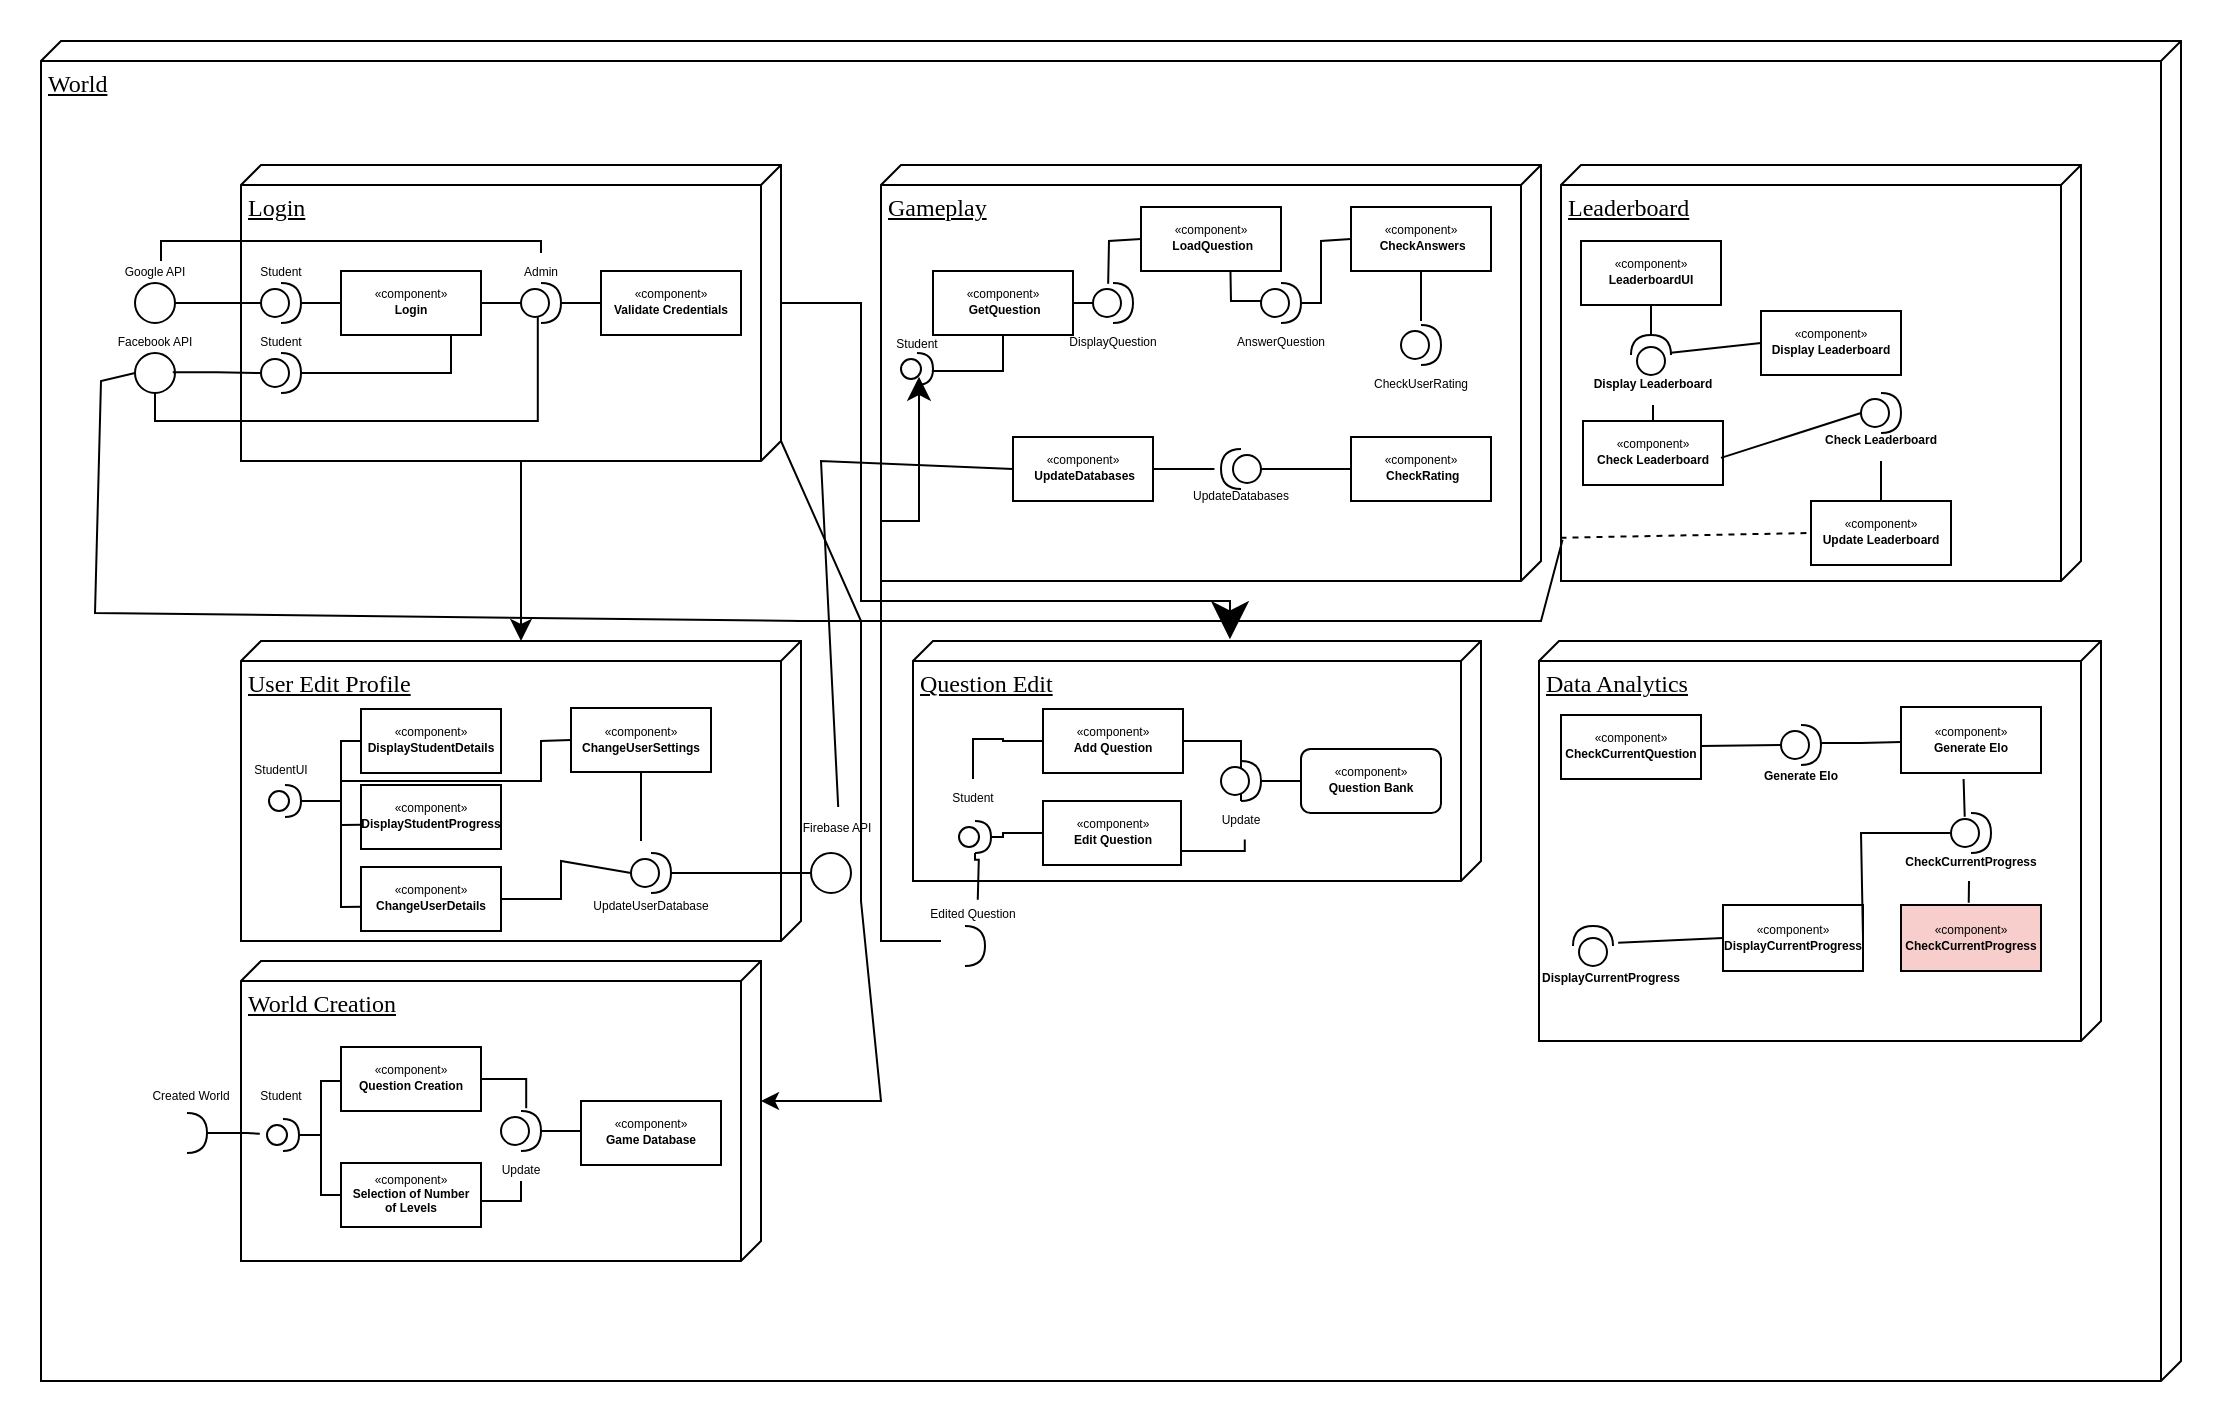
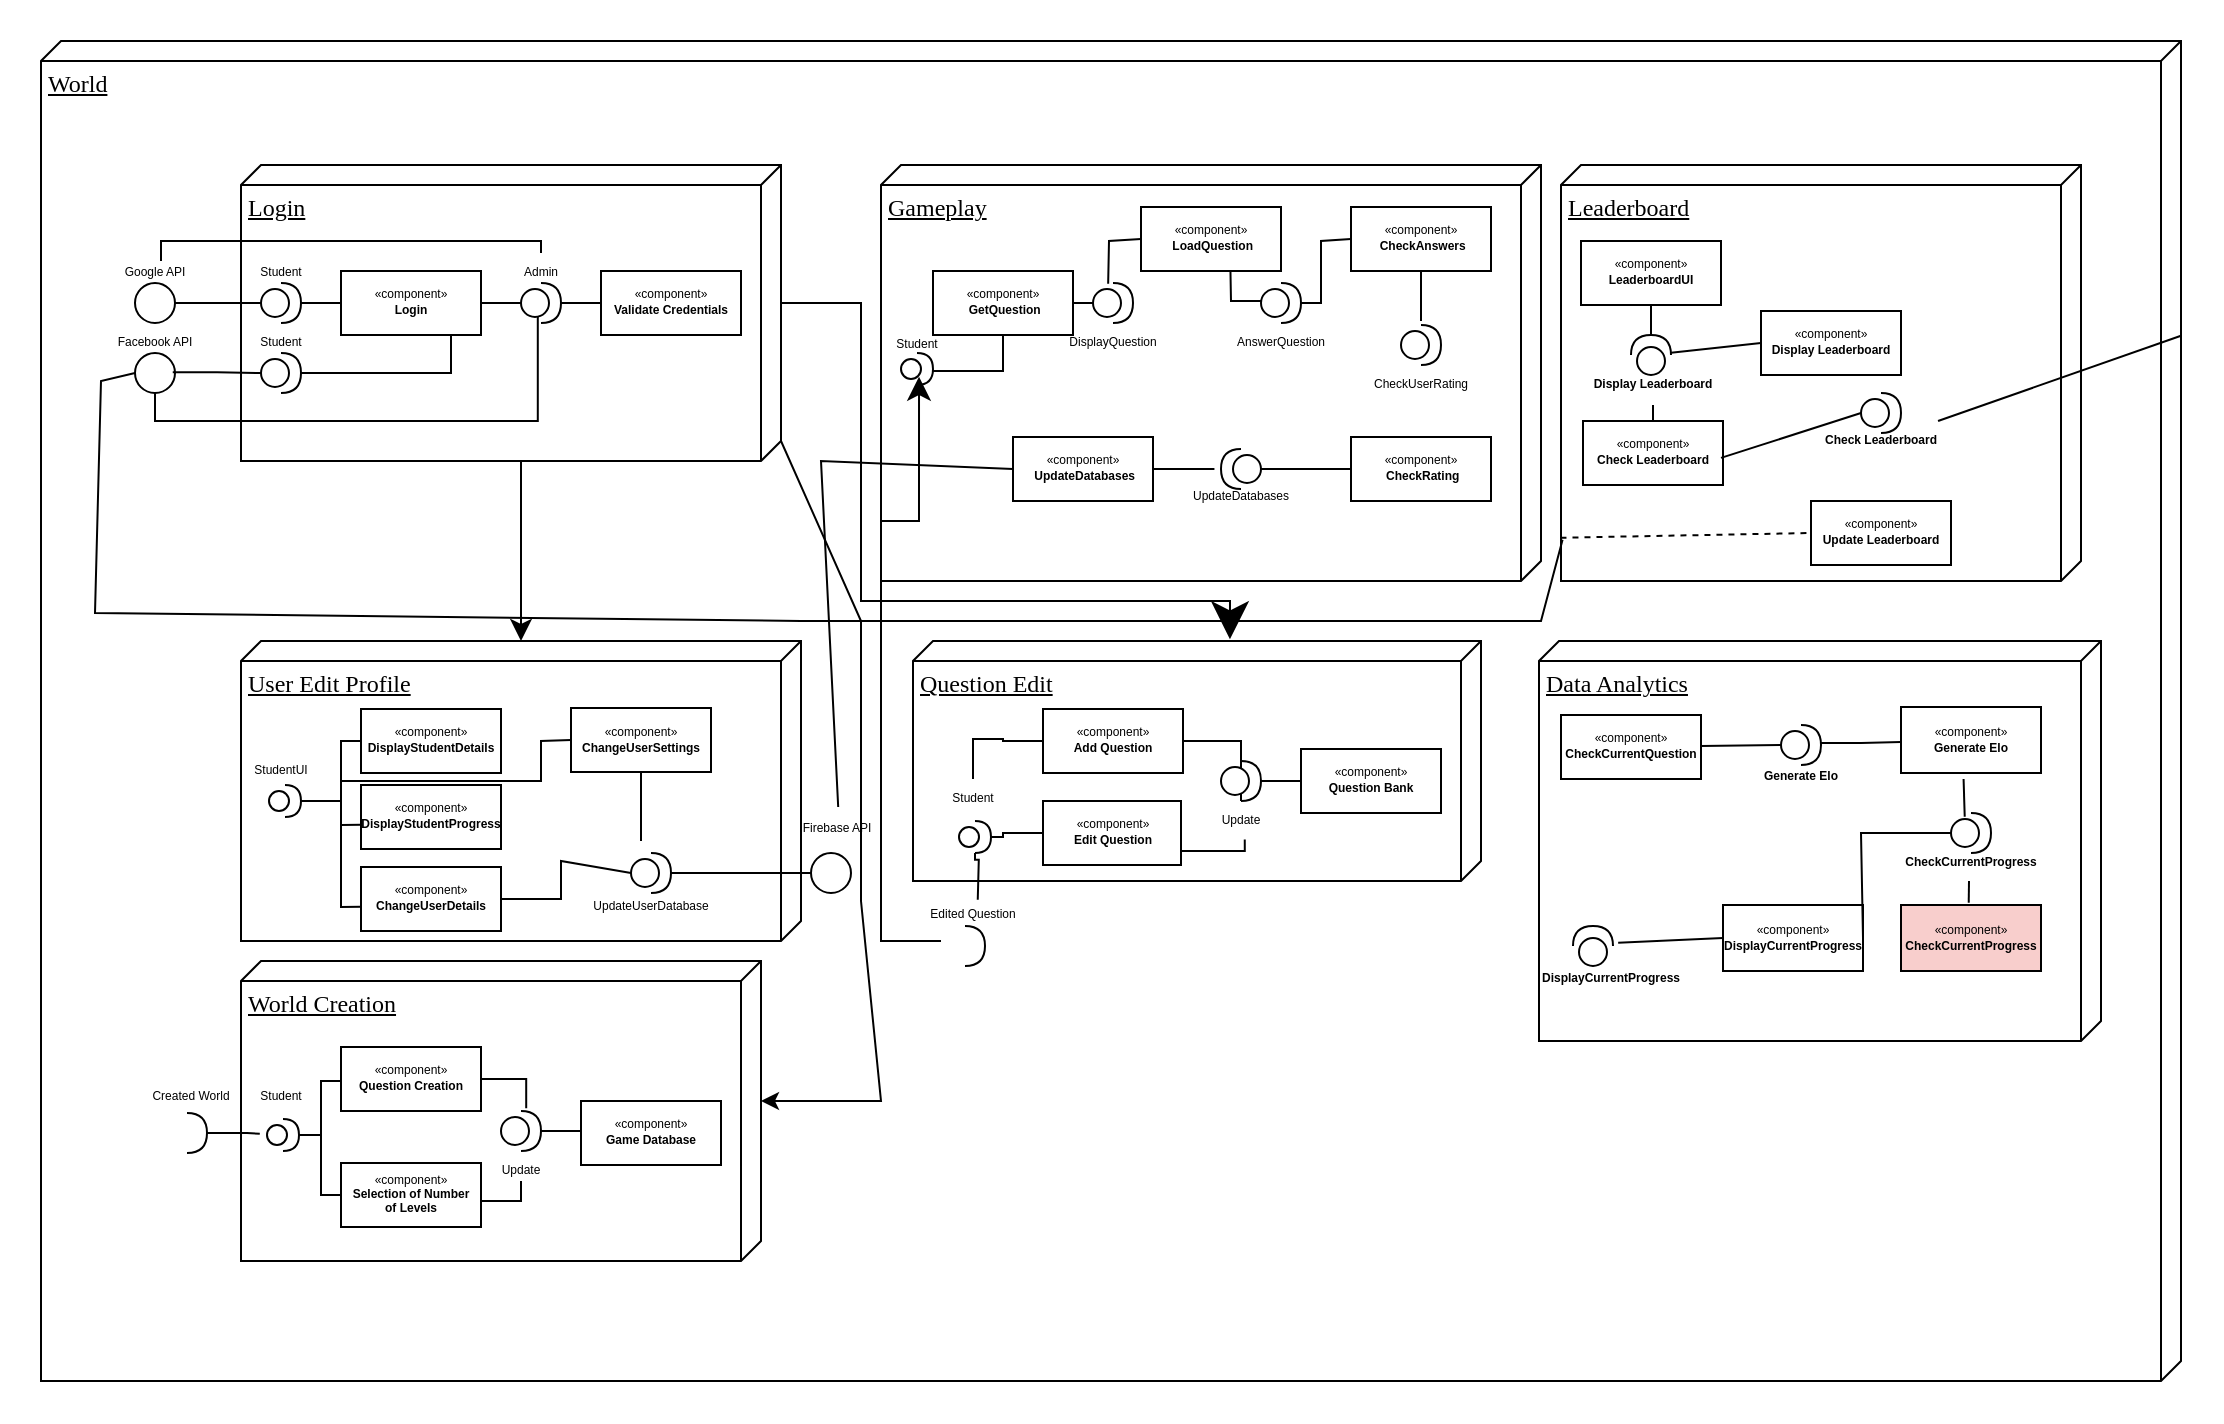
- <mxCell id="76" value="" style="endArrow=none;html=1;rounded=0;entryX=0.5;entryY=0;entryDx=0;entryDy=0;" parent="1" source="73" target="75" edge="1"><mxGeometry relative="1" as="geometry"><mxPoint x="835" y="162" as="sourcePoint" /><mxPoint x="835" y="177" as="targetPoint" /></mxGeometry></mxCell>
+ <mxCell id="76" value="" style="endArrow=none;html=1;rounded=0;" parent="1" source="73" target="2" edge="1"><mxGeometry relative="1" as="geometry"><mxPoint x="835" y="162" as="sourcePoint" /><mxPoint x="835" y="177" as="targetPoint" /></mxGeometry></mxCell>
- <mxCell id="43" value="«component»&lt;br&gt;&lt;b&gt;Question Bank&lt;/b&gt;" style="html=1;fontSize=6;rounded=1;" parent="1" vertex="1"><mxGeometry x="650" y="374" width="70" height="32" as="geometry" /></mxCell>
+ <mxCell id="43" value="«component»&lt;br&gt;&lt;b&gt;Question Bank&lt;/b&gt;" style="html=1;fontSize=6;" parent="1" vertex="1"><mxGeometry x="650" y="374" width="70" height="32" as="geometry" /></mxCell>
